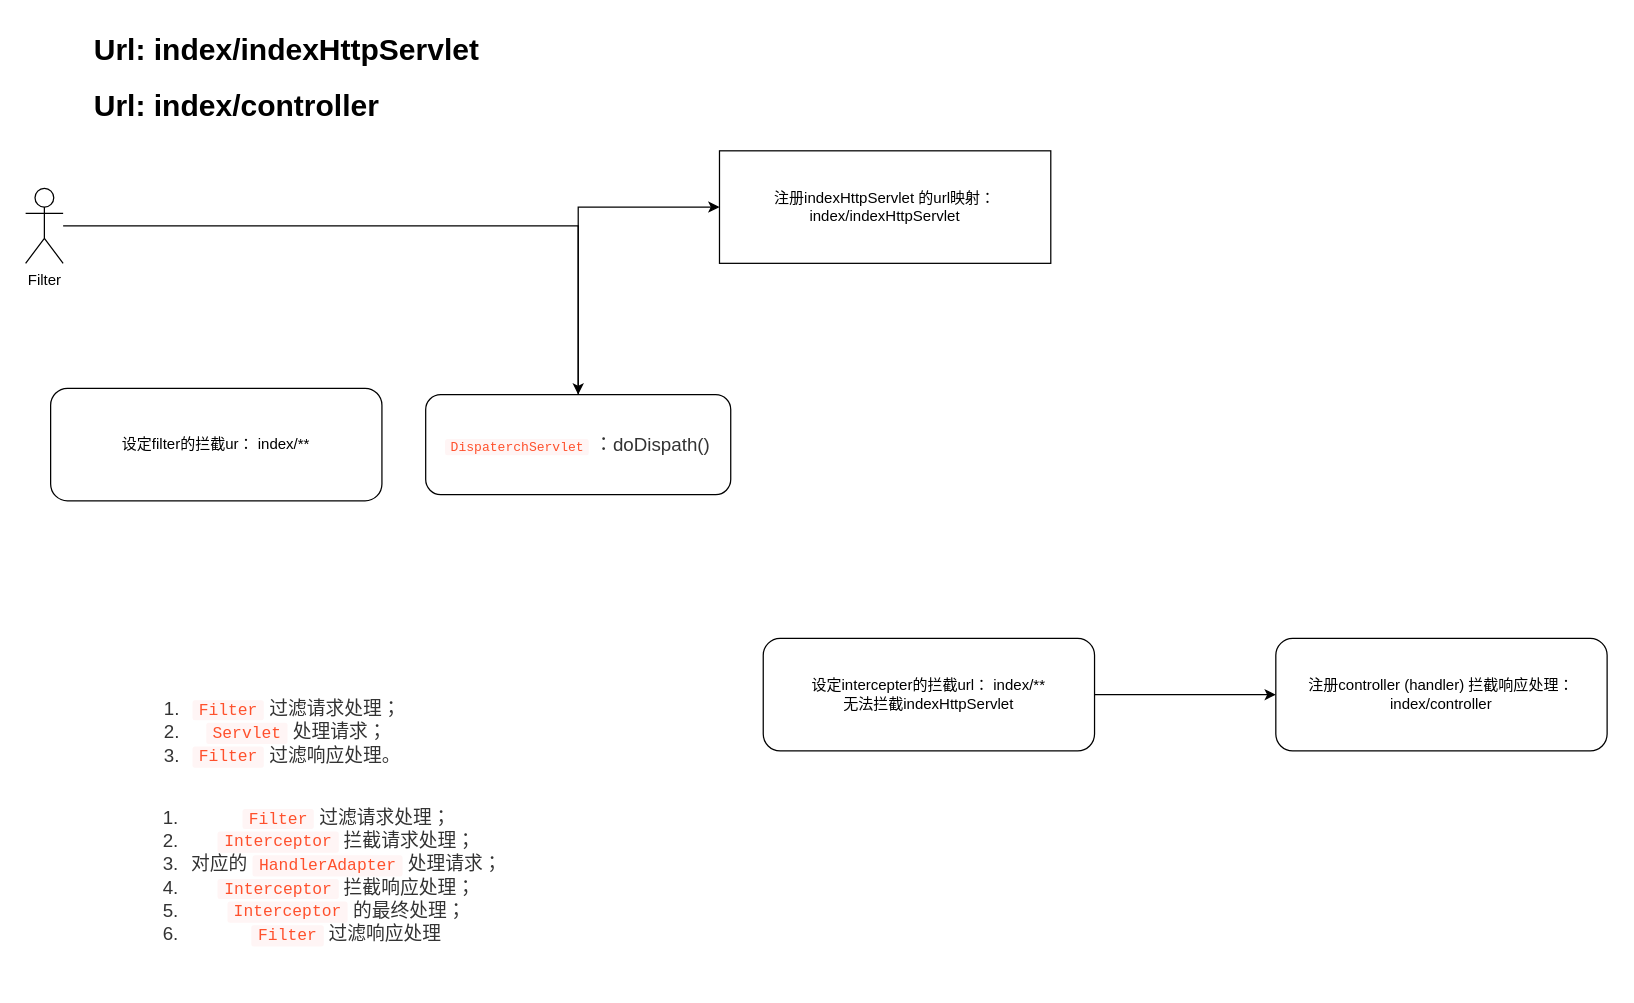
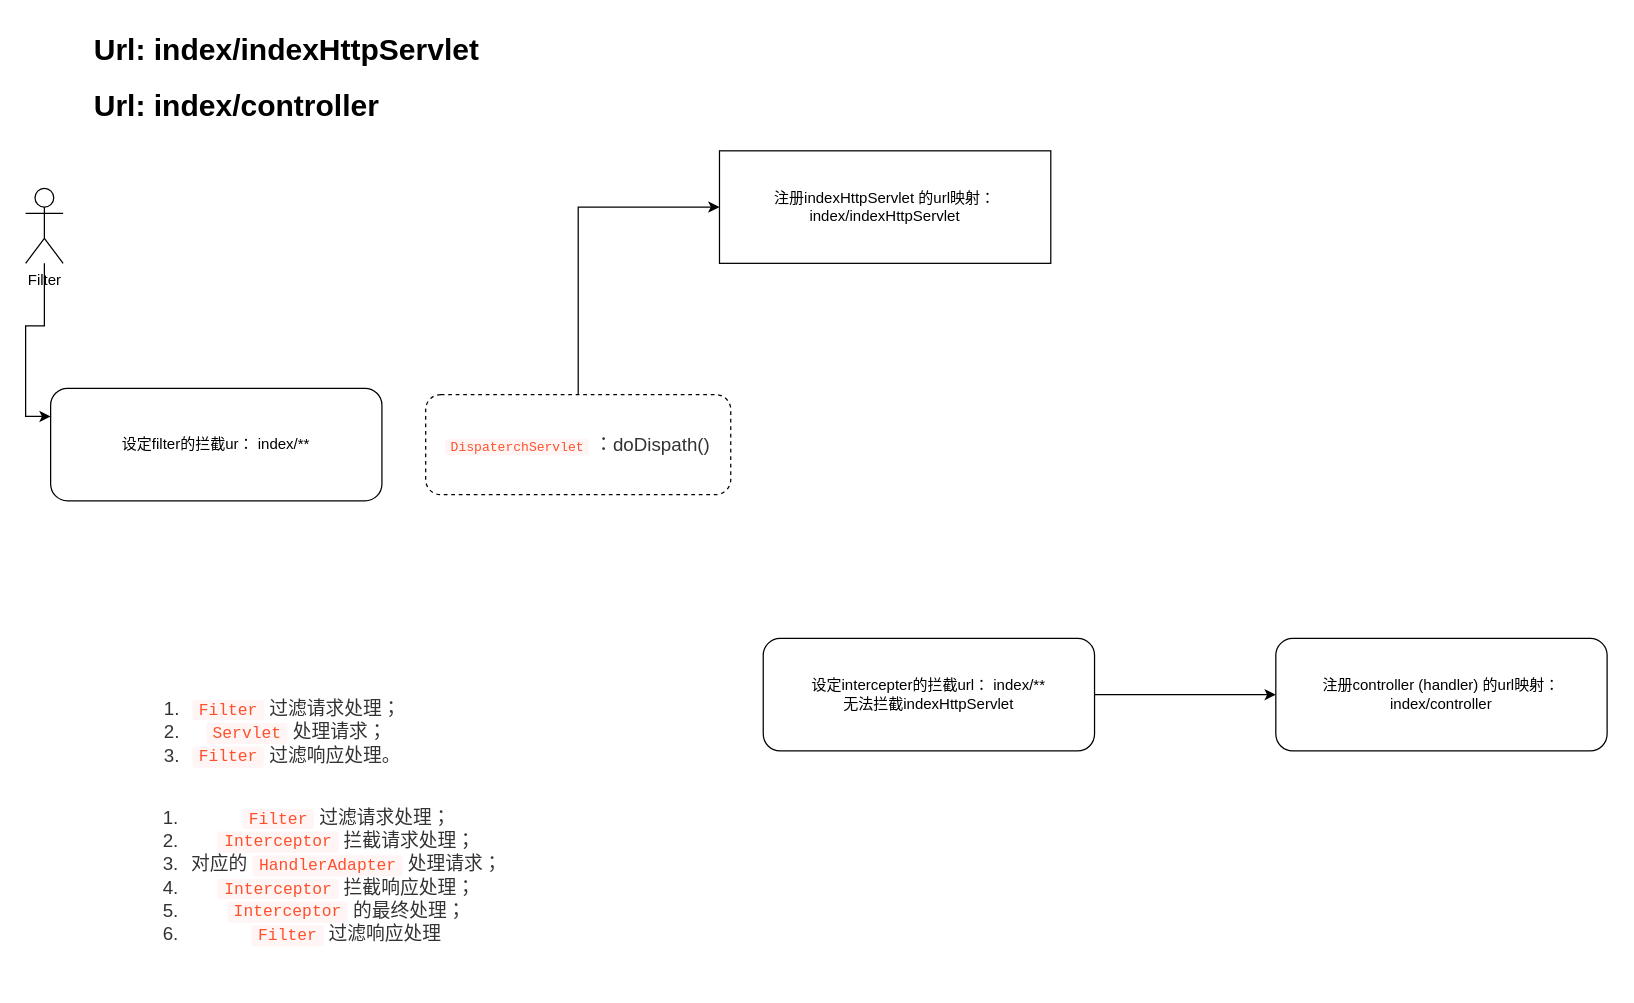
- <mxCell id="8" style="edgeStyle=orthogonalEdgeStyle;rounded=0;orthogonalLoop=1;jettySize=auto;html=1;" edge="1" parent="1" source="9" target="11"><mxGeometry relative="1" as="geometry" /></mxCell>
+ <mxCell id="8" style="edgeStyle=orthogonalEdgeStyle;rounded=0;orthogonalLoop=1;jettySize=auto;html=1;entryX=0;entryY=0.25;entryDx=0;entryDy=0;" edge="1" parent="1" source="9" target="7"><mxGeometry relative="1" as="geometry" /></mxCell>
- <mxCell id="11" value="&lt;code style=&quot;font-family: &amp;#34;menlo&amp;#34; , &amp;#34;monaco&amp;#34; , &amp;#34;consolas&amp;#34; , &amp;#34;courier new&amp;#34; , monospace ; font-size: 0.87em ; padding: 0.065em 0.4em ; word-break: break-word ; color: rgb(255 , 80 , 44) ; background-color: rgb(255 , 245 , 245) ; border-radius: 2px ; overflow-x: auto ; text-align: left&quot;&gt;DispaterchServlet&lt;/code&gt;&lt;span style=&quot;color: rgb(51 , 51 , 51) ; font-family: , , &amp;#34;segoe ui&amp;#34; , &amp;#34;roboto&amp;#34; , &amp;#34;ubuntu&amp;#34; , &amp;#34;cantarell&amp;#34; , &amp;#34;noto sans&amp;#34; , sans-serif , &amp;#34;blinkmacsystemfont&amp;#34; , &amp;#34;helvetica neue&amp;#34; , &amp;#34;pingfang sc&amp;#34; , &amp;#34;hiragino sans gb&amp;#34; , &amp;#34;microsoft yahei&amp;#34; , &amp;#34;arial&amp;#34; ; font-size: 15px ; text-align: left ; background-color: rgb(255 , 255 , 255)&quot;&gt;&amp;nbsp;：doDispath()&lt;/span&gt;" style="rounded=1;whiteSpace=wrap;html=1;" vertex="1" parent="1"><mxGeometry x="340" y="315" width="244" height="80" as="geometry" /></mxCell>
+ <mxCell id="11" value="&lt;code style=&quot;font-family: &amp;#34;menlo&amp;#34; , &amp;#34;monaco&amp;#34; , &amp;#34;consolas&amp;#34; , &amp;#34;courier new&amp;#34; , monospace ; font-size: 0.87em ; padding: 0.065em 0.4em ; word-break: break-word ; color: rgb(255 , 80 , 44) ; background-color: rgb(255 , 245 , 245) ; border-radius: 2px ; overflow-x: auto ; text-align: left&quot;&gt;DispaterchServlet&lt;/code&gt;&lt;span style=&quot;color: rgb(51 , 51 , 51) ; font-family: , , &amp;#34;segoe ui&amp;#34; , &amp;#34;roboto&amp;#34; , &amp;#34;ubuntu&amp;#34; , &amp;#34;cantarell&amp;#34; , &amp;#34;noto sans&amp;#34; , sans-serif , &amp;#34;blinkmacsystemfont&amp;#34; , &amp;#34;helvetica neue&amp;#34; , &amp;#34;pingfang sc&amp;#34; , &amp;#34;hiragino sans gb&amp;#34; , &amp;#34;microsoft yahei&amp;#34; , &amp;#34;arial&amp;#34; ; font-size: 15px ; text-align: left ; background-color: rgb(255 , 255 , 255)&quot;&gt;&amp;nbsp;：doDispath()&lt;/span&gt;" style="rounded=1;whiteSpace=wrap;html=1;dashed=1;" vertex="1" parent="1"><mxGeometry x="340" y="315" width="244" height="80" as="geometry" /></mxCell>
- <mxCell id="4" value="注册controller (handler) 拦截响应处理： index/controller" style="rounded=1;whiteSpace=wrap;html=1;" vertex="1" parent="1"><mxGeometry x="1020" y="510" width="265" height="90" as="geometry" /></mxCell>
+ <mxCell id="4" value="注册controller (handler) 的url映射： index/controller" style="rounded=1;whiteSpace=wrap;html=1;" vertex="1" parent="1"><mxGeometry x="1020" y="510" width="265" height="90" as="geometry" /></mxCell>
